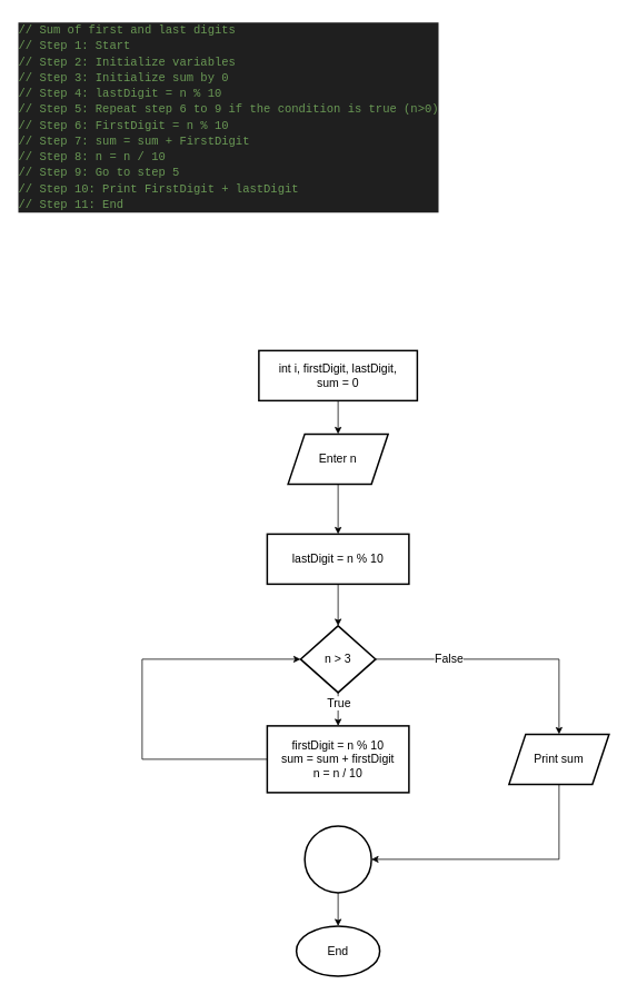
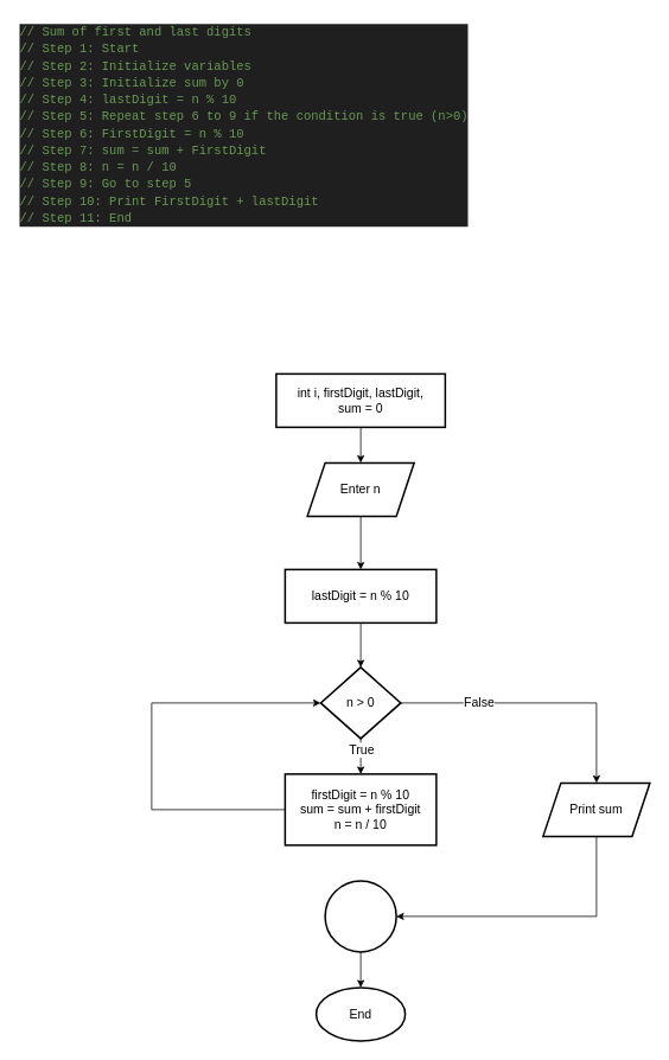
- <mxCell id="14" value="n &amp;gt; 3" style="rhombus;whiteSpace=wrap;html=1;strokeWidth=2;fontSize=14;" vertex="1" parent="1"><mxGeometry x="360" y="750" width="90" height="80" as="geometry" /></mxCell>
+ <mxCell id="14" value="n &amp;gt; 0" style="rhombus;whiteSpace=wrap;html=1;strokeWidth=2;fontSize=14;" vertex="1" parent="1"><mxGeometry x="360" y="750" width="90" height="80" as="geometry" /></mxCell>
